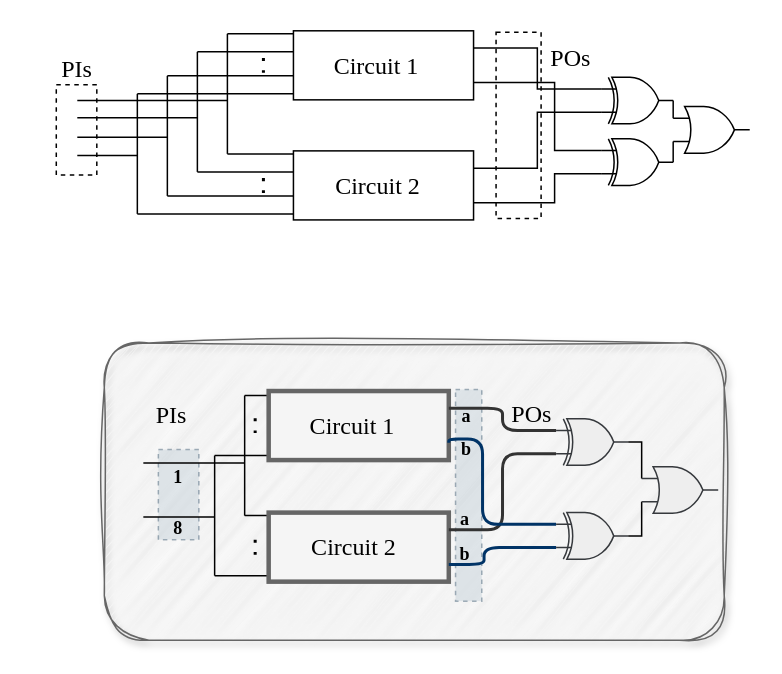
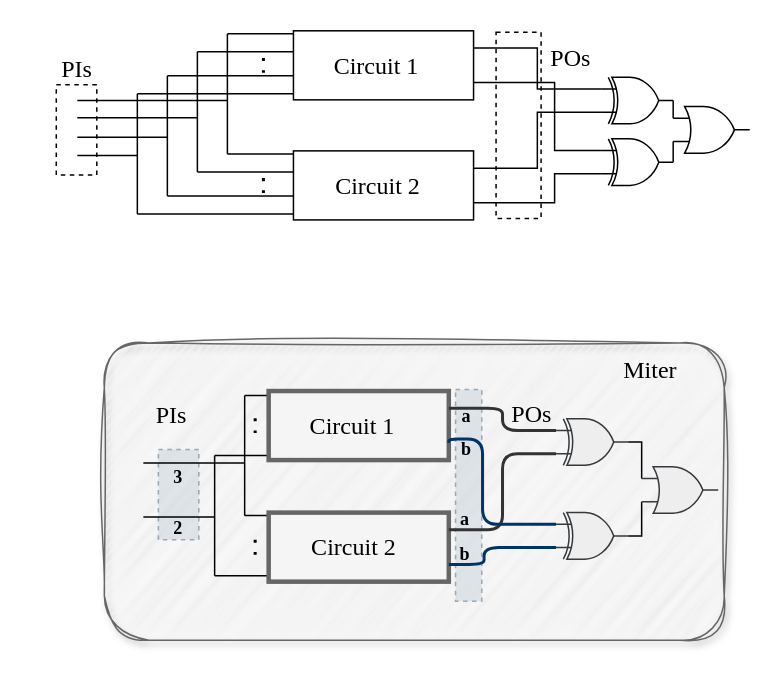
+ <mxCell id="75" value="&lt;font face=&quot;Times New Roman&quot;&gt;Miter&lt;/font&gt;" style="text;html=1;align=center;verticalAlign=middle;whiteSpace=wrap;rounded=0;fontSize=16;" vertex="1" parent="1"><mxGeometry x="403" y="231" width="60" height="30" as="geometry" /></mxCell>
- <mxCell id="73" value="&lt;b style=&quot;font-size: 12px;&quot;&gt;1&lt;/b&gt;" style="text;html=1;align=center;verticalAlign=middle;whiteSpace=wrap;rounded=0;fontSize=16;fontFamily=Times New Roman;" vertex="1" parent="1"><mxGeometry x="91.25" y="303" width="54.5" height="25" as="geometry" /></mxCell>
+ <mxCell id="73" value="&lt;b style=&quot;font-size: 12px;&quot;&gt;3&lt;/b&gt;" style="text;html=1;align=center;verticalAlign=middle;whiteSpace=wrap;rounded=0;fontSize=16;fontFamily=Times New Roman;" vertex="1" parent="1"><mxGeometry x="91.25" y="303" width="54.5" height="25" as="geometry" /></mxCell>
- <mxCell id="74" value="&lt;b style=&quot;font-size: 12px;&quot;&gt;8&lt;/b&gt;" style="text;html=1;align=center;verticalAlign=middle;whiteSpace=wrap;rounded=0;fontSize=16;fontFamily=Times New Roman;" vertex="1" parent="1"><mxGeometry x="91.25" y="337" width="54.5" height="25" as="geometry" /></mxCell>
+ <mxCell id="74" value="&lt;b style=&quot;font-size: 12px;&quot;&gt;2&lt;/b&gt;" style="text;html=1;align=center;verticalAlign=middle;whiteSpace=wrap;rounded=0;fontSize=16;fontFamily=Times New Roman;" vertex="1" parent="1"><mxGeometry x="91.25" y="337" width="54.5" height="25" as="geometry" /></mxCell>
